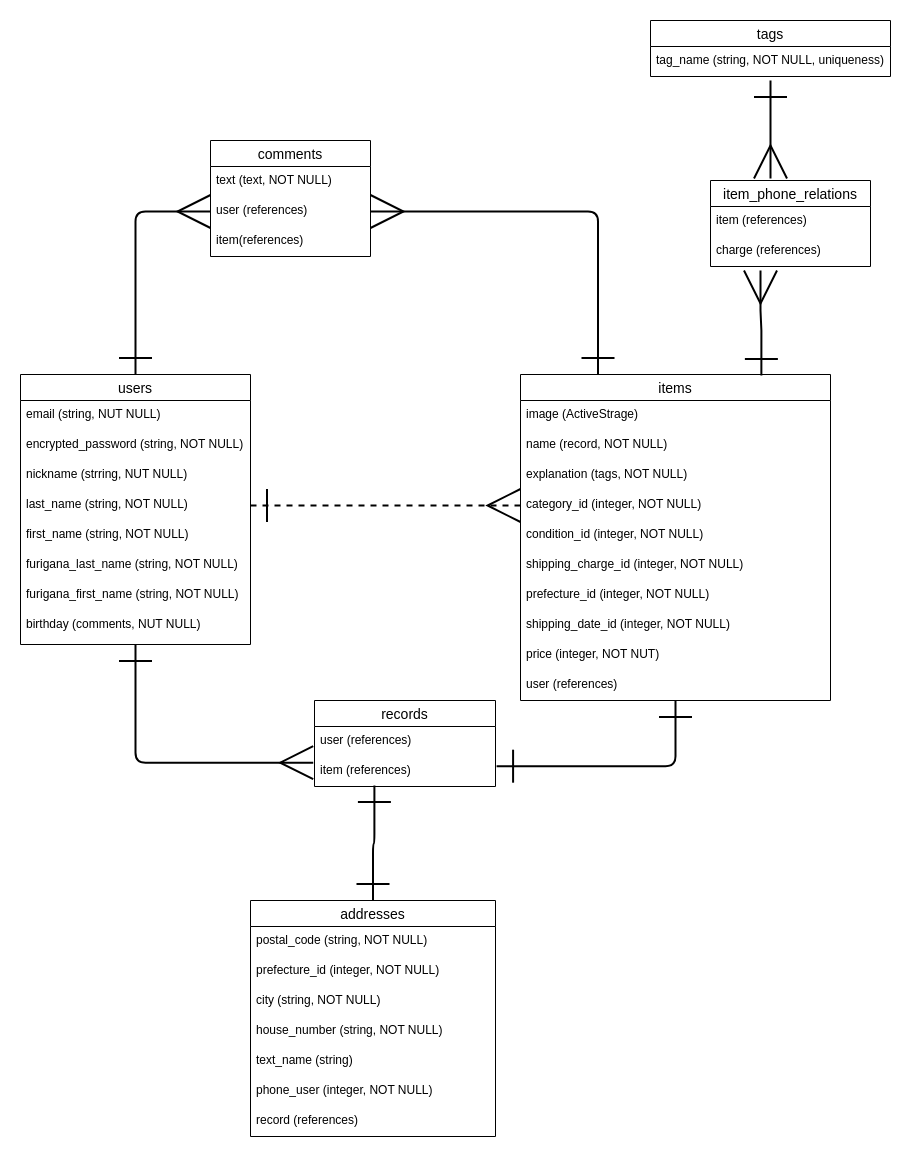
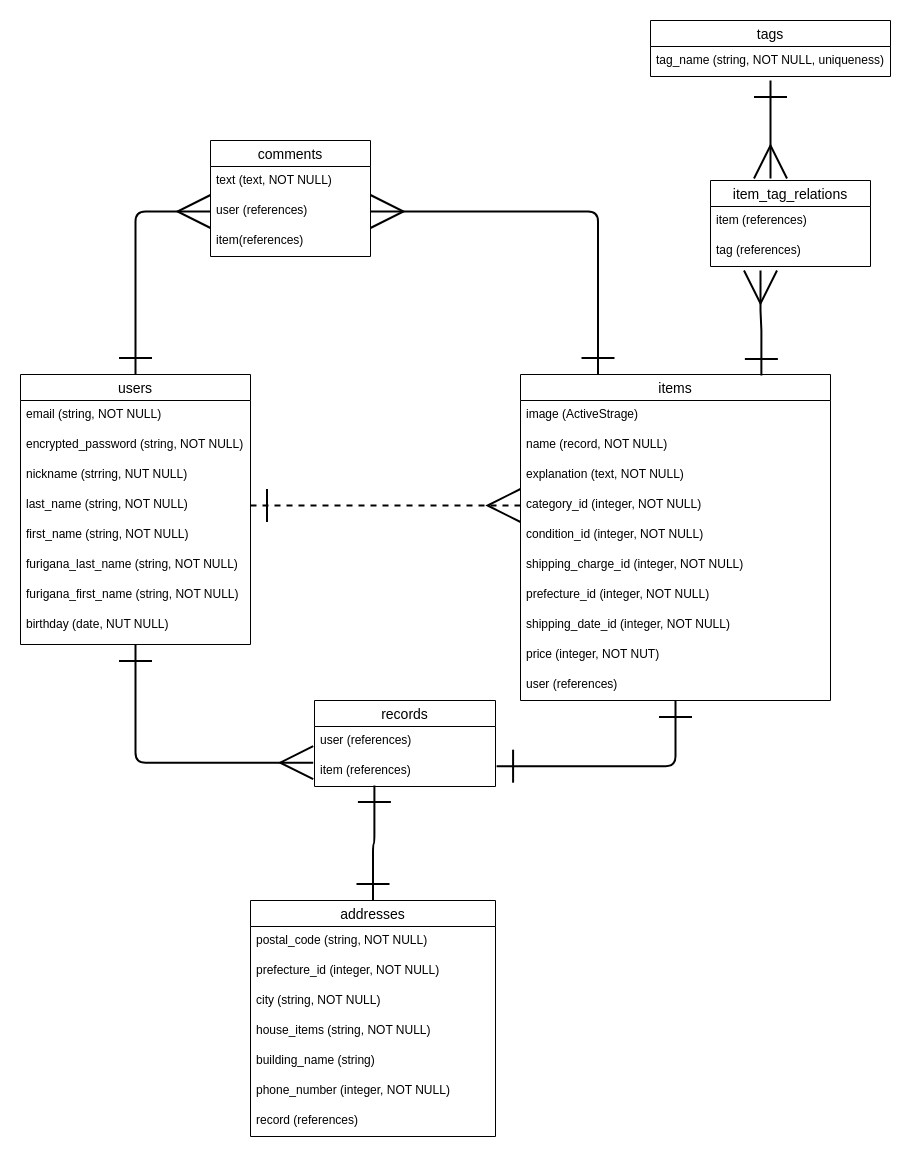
- <mxCell id="42" value="item_phone_relations" style="swimlane;fontStyle=0;childLayout=stackLayout;horizontal=1;startSize=26;horizontalStack=0;resizeParent=1;resizeParentMax=0;resizeLast=0;collapsible=1;marginBottom=0;align=center;fontSize=14;" vertex="1" parent="1"><mxGeometry x="710" y="180" width="160" height="86" as="geometry" /></mxCell>
+ <mxCell id="42" value="item_tag_relations" style="swimlane;fontStyle=0;childLayout=stackLayout;horizontal=1;startSize=26;horizontalStack=0;resizeParent=1;resizeParentMax=0;resizeLast=0;collapsible=1;marginBottom=0;align=center;fontSize=14;" vertex="1" parent="1"><mxGeometry x="710" y="180" width="160" height="86" as="geometry" /></mxCell>
- <mxCell id="44" value="charge (references)" style="text;strokeColor=none;fillColor=none;spacingLeft=4;spacingRight=4;overflow=hidden;rotatable=0;points=[[0,0.5],[1,0.5]];portConstraint=eastwest;fontSize=12;" vertex="1" parent="42"><mxGeometry y="56" width="160" height="30" as="geometry" /></mxCell>
+ <mxCell id="44" value="tag (references)" style="text;strokeColor=none;fillColor=none;spacingLeft=4;spacingRight=4;overflow=hidden;rotatable=0;points=[[0,0.5],[1,0.5]];portConstraint=eastwest;fontSize=12;" vertex="1" parent="42"><mxGeometry y="56" width="160" height="30" as="geometry" /></mxCell>
- <mxCell id="5" value="email (string, NUT NULL)" style="text;strokeColor=none;fillColor=none;spacingLeft=4;spacingRight=4;overflow=hidden;rotatable=0;points=[[0,0.5],[1,0.5]];portConstraint=eastwest;fontSize=12;" vertex="1" parent="4"><mxGeometry y="26" width="230" height="30" as="geometry" /></mxCell>
+ <mxCell id="5" value="email (string, NOT NULL)" style="text;strokeColor=none;fillColor=none;spacingLeft=4;spacingRight=4;overflow=hidden;rotatable=0;points=[[0,0.5],[1,0.5]];portConstraint=eastwest;fontSize=12;" vertex="1" parent="4"><mxGeometry y="26" width="230" height="30" as="geometry" /></mxCell>
- <mxCell id="19" value="explanation (tags, NOT NULL)" style="text;strokeColor=none;fillColor=none;spacingLeft=4;spacingRight=4;overflow=hidden;rotatable=0;points=[[0,0.5],[1,0.5]];portConstraint=eastwest;fontSize=12;" vertex="1" parent="16"><mxGeometry y="86" width="310" height="30" as="geometry" /></mxCell>
+ <mxCell id="19" value="explanation (text, NOT NULL)" style="text;strokeColor=none;fillColor=none;spacingLeft=4;spacingRight=4;overflow=hidden;rotatable=0;points=[[0,0.5],[1,0.5]];portConstraint=eastwest;fontSize=12;" vertex="1" parent="16"><mxGeometry y="86" width="310" height="30" as="geometry" /></mxCell>
- <mxCell id="12" value="birthday (comments, NUT NULL)" style="text;strokeColor=none;fillColor=none;spacingLeft=4;spacingRight=4;overflow=hidden;rotatable=0;points=[[0,0.5],[1,0.5]];portConstraint=eastwest;fontSize=12;" vertex="1" parent="4"><mxGeometry y="236" width="230" height="34" as="geometry" /></mxCell>
+ <mxCell id="12" value="birthday (date, NUT NULL)" style="text;strokeColor=none;fillColor=none;spacingLeft=4;spacingRight=4;overflow=hidden;rotatable=0;points=[[0,0.5],[1,0.5]];portConstraint=eastwest;fontSize=12;" vertex="1" parent="4"><mxGeometry y="236" width="230" height="34" as="geometry" /></mxCell>
- <mxCell id="35" value="house_number (string, NOT NULL)" style="text;strokeColor=none;fillColor=none;spacingLeft=4;spacingRight=4;overflow=hidden;rotatable=0;points=[[0,0.5],[1,0.5]];portConstraint=eastwest;fontSize=12;" vertex="1" parent="31"><mxGeometry y="116" width="245" height="30" as="geometry" /></mxCell>
+ <mxCell id="35" value="house_items (string, NOT NULL)" style="text;strokeColor=none;fillColor=none;spacingLeft=4;spacingRight=4;overflow=hidden;rotatable=0;points=[[0,0.5],[1,0.5]];portConstraint=eastwest;fontSize=12;" vertex="1" parent="31"><mxGeometry y="116" width="245" height="30" as="geometry" /></mxCell>
- <mxCell id="36" value="text_name (string)" style="text;strokeColor=none;fillColor=none;spacingLeft=4;spacingRight=4;overflow=hidden;rotatable=0;points=[[0,0.5],[1,0.5]];portConstraint=eastwest;fontSize=12;" vertex="1" parent="31"><mxGeometry y="146" width="245" height="30" as="geometry" /></mxCell>
+ <mxCell id="36" value="building_name (string)" style="text;strokeColor=none;fillColor=none;spacingLeft=4;spacingRight=4;overflow=hidden;rotatable=0;points=[[0,0.5],[1,0.5]];portConstraint=eastwest;fontSize=12;" vertex="1" parent="31"><mxGeometry y="146" width="245" height="30" as="geometry" /></mxCell>
- <mxCell id="37" value="phone_user (integer, NOT NULL)" style="text;strokeColor=none;fillColor=none;spacingLeft=4;spacingRight=4;overflow=hidden;rotatable=0;points=[[0,0.5],[1,0.5]];portConstraint=eastwest;fontSize=12;" vertex="1" parent="31"><mxGeometry y="176" width="245" height="30" as="geometry" /></mxCell>
+ <mxCell id="37" value="phone_number (integer, NOT NULL)" style="text;strokeColor=none;fillColor=none;spacingLeft=4;spacingRight=4;overflow=hidden;rotatable=0;points=[[0,0.5],[1,0.5]];portConstraint=eastwest;fontSize=12;" vertex="1" parent="31"><mxGeometry y="176" width="245" height="30" as="geometry" /></mxCell>
